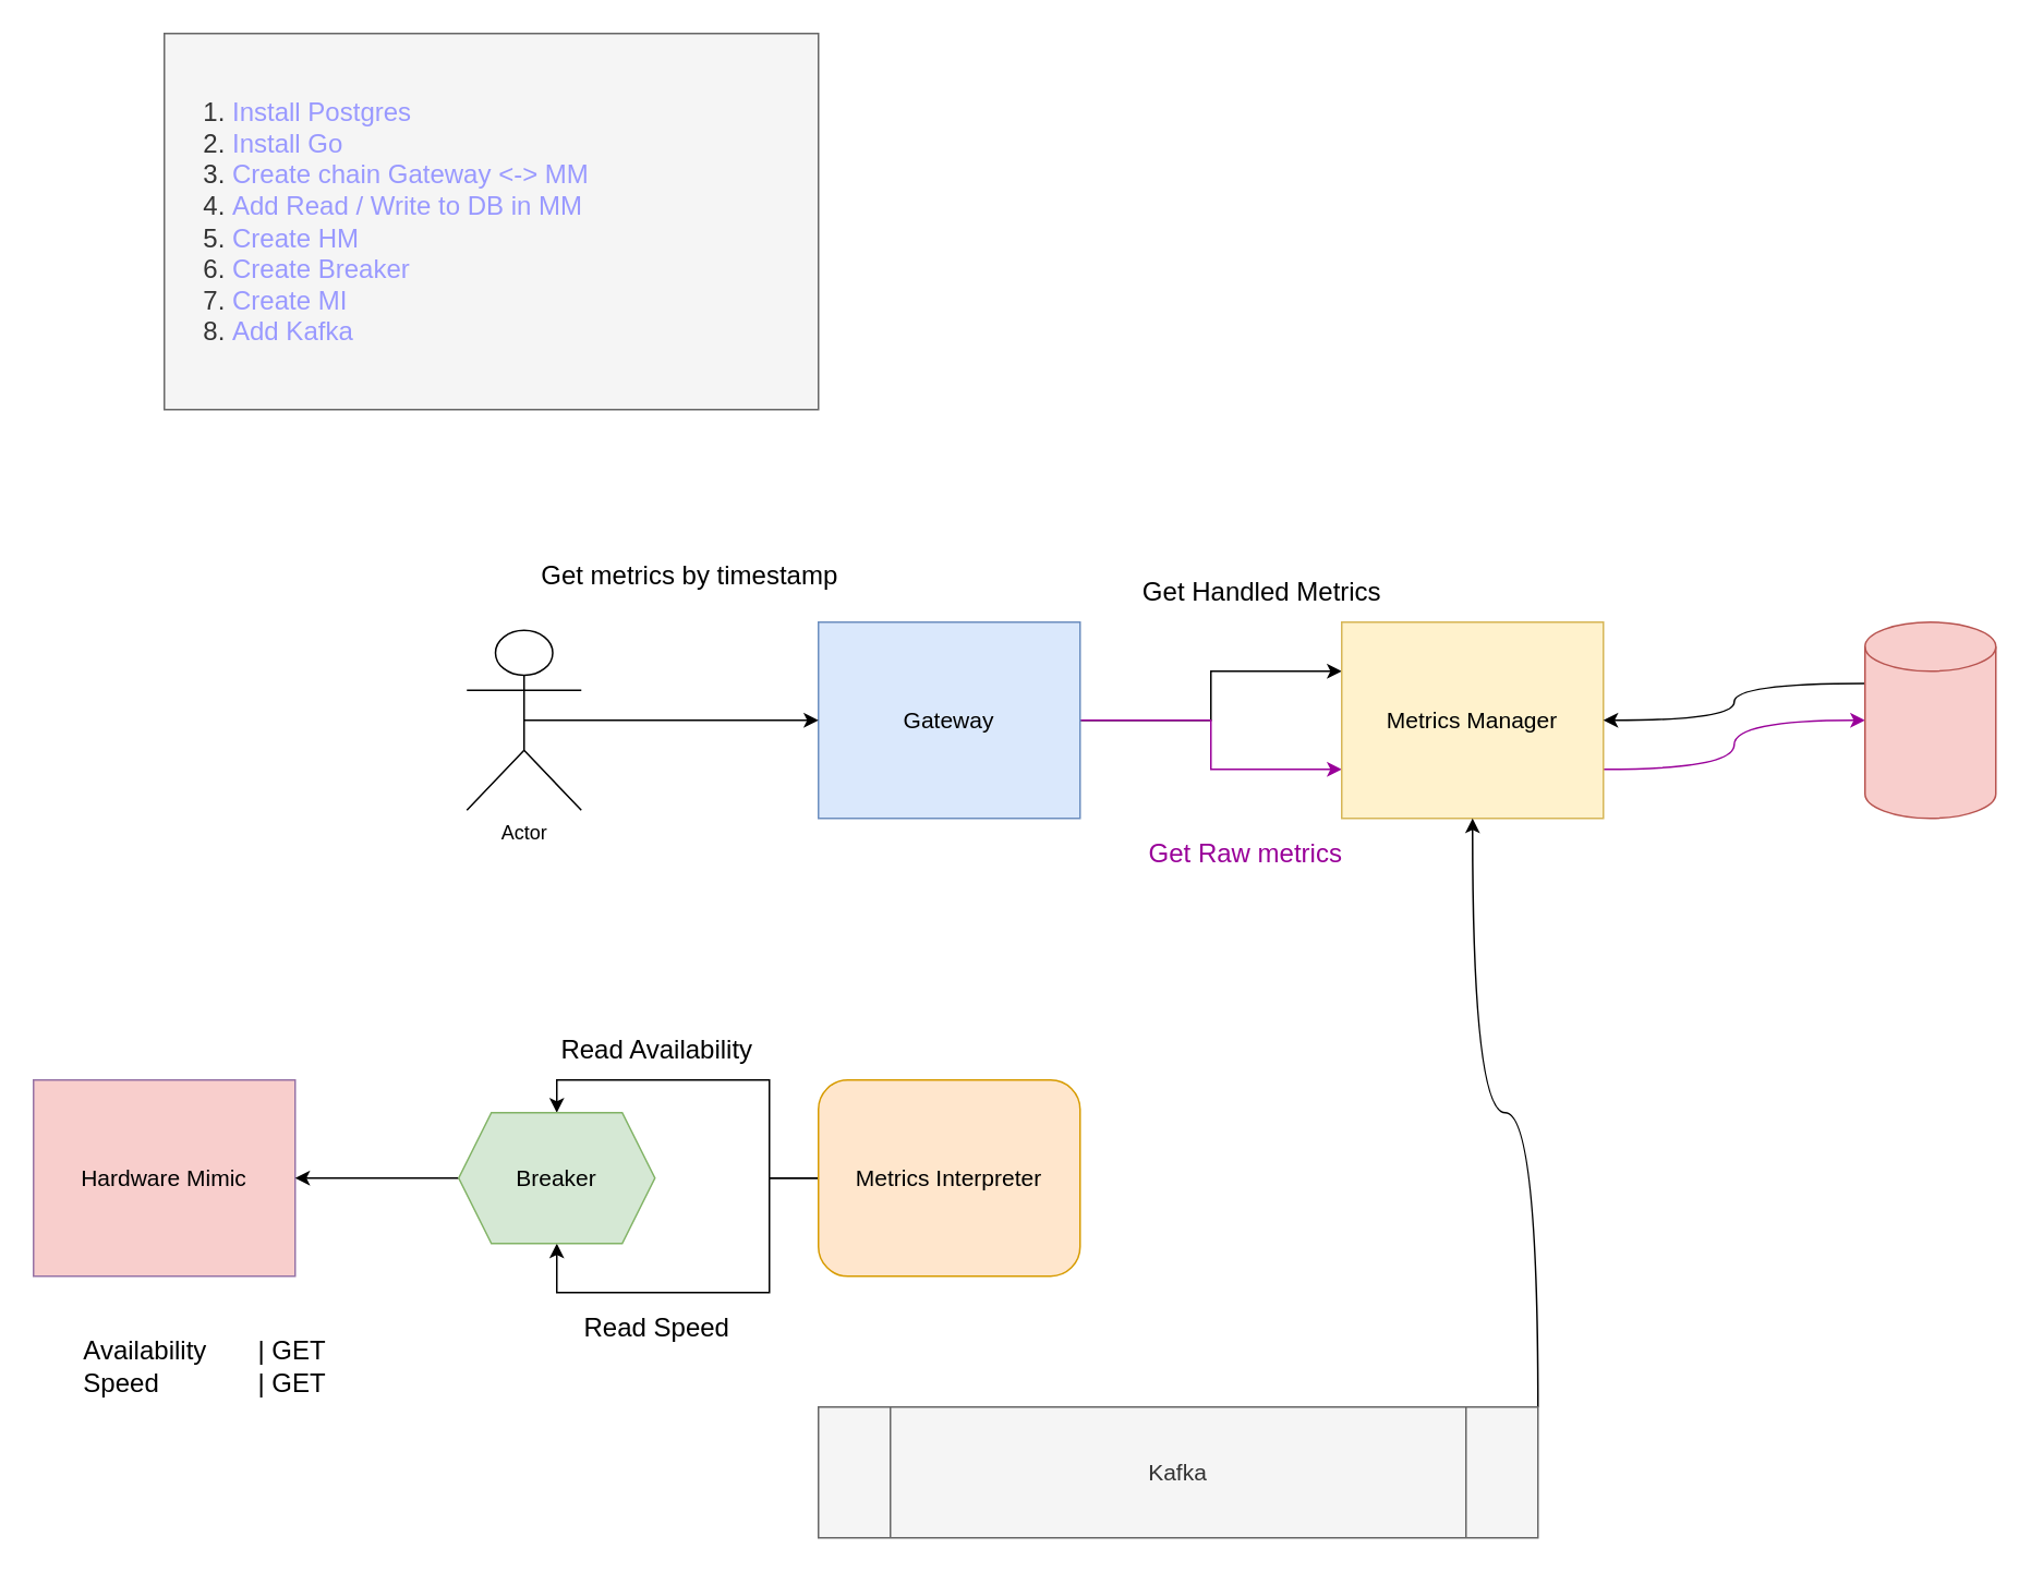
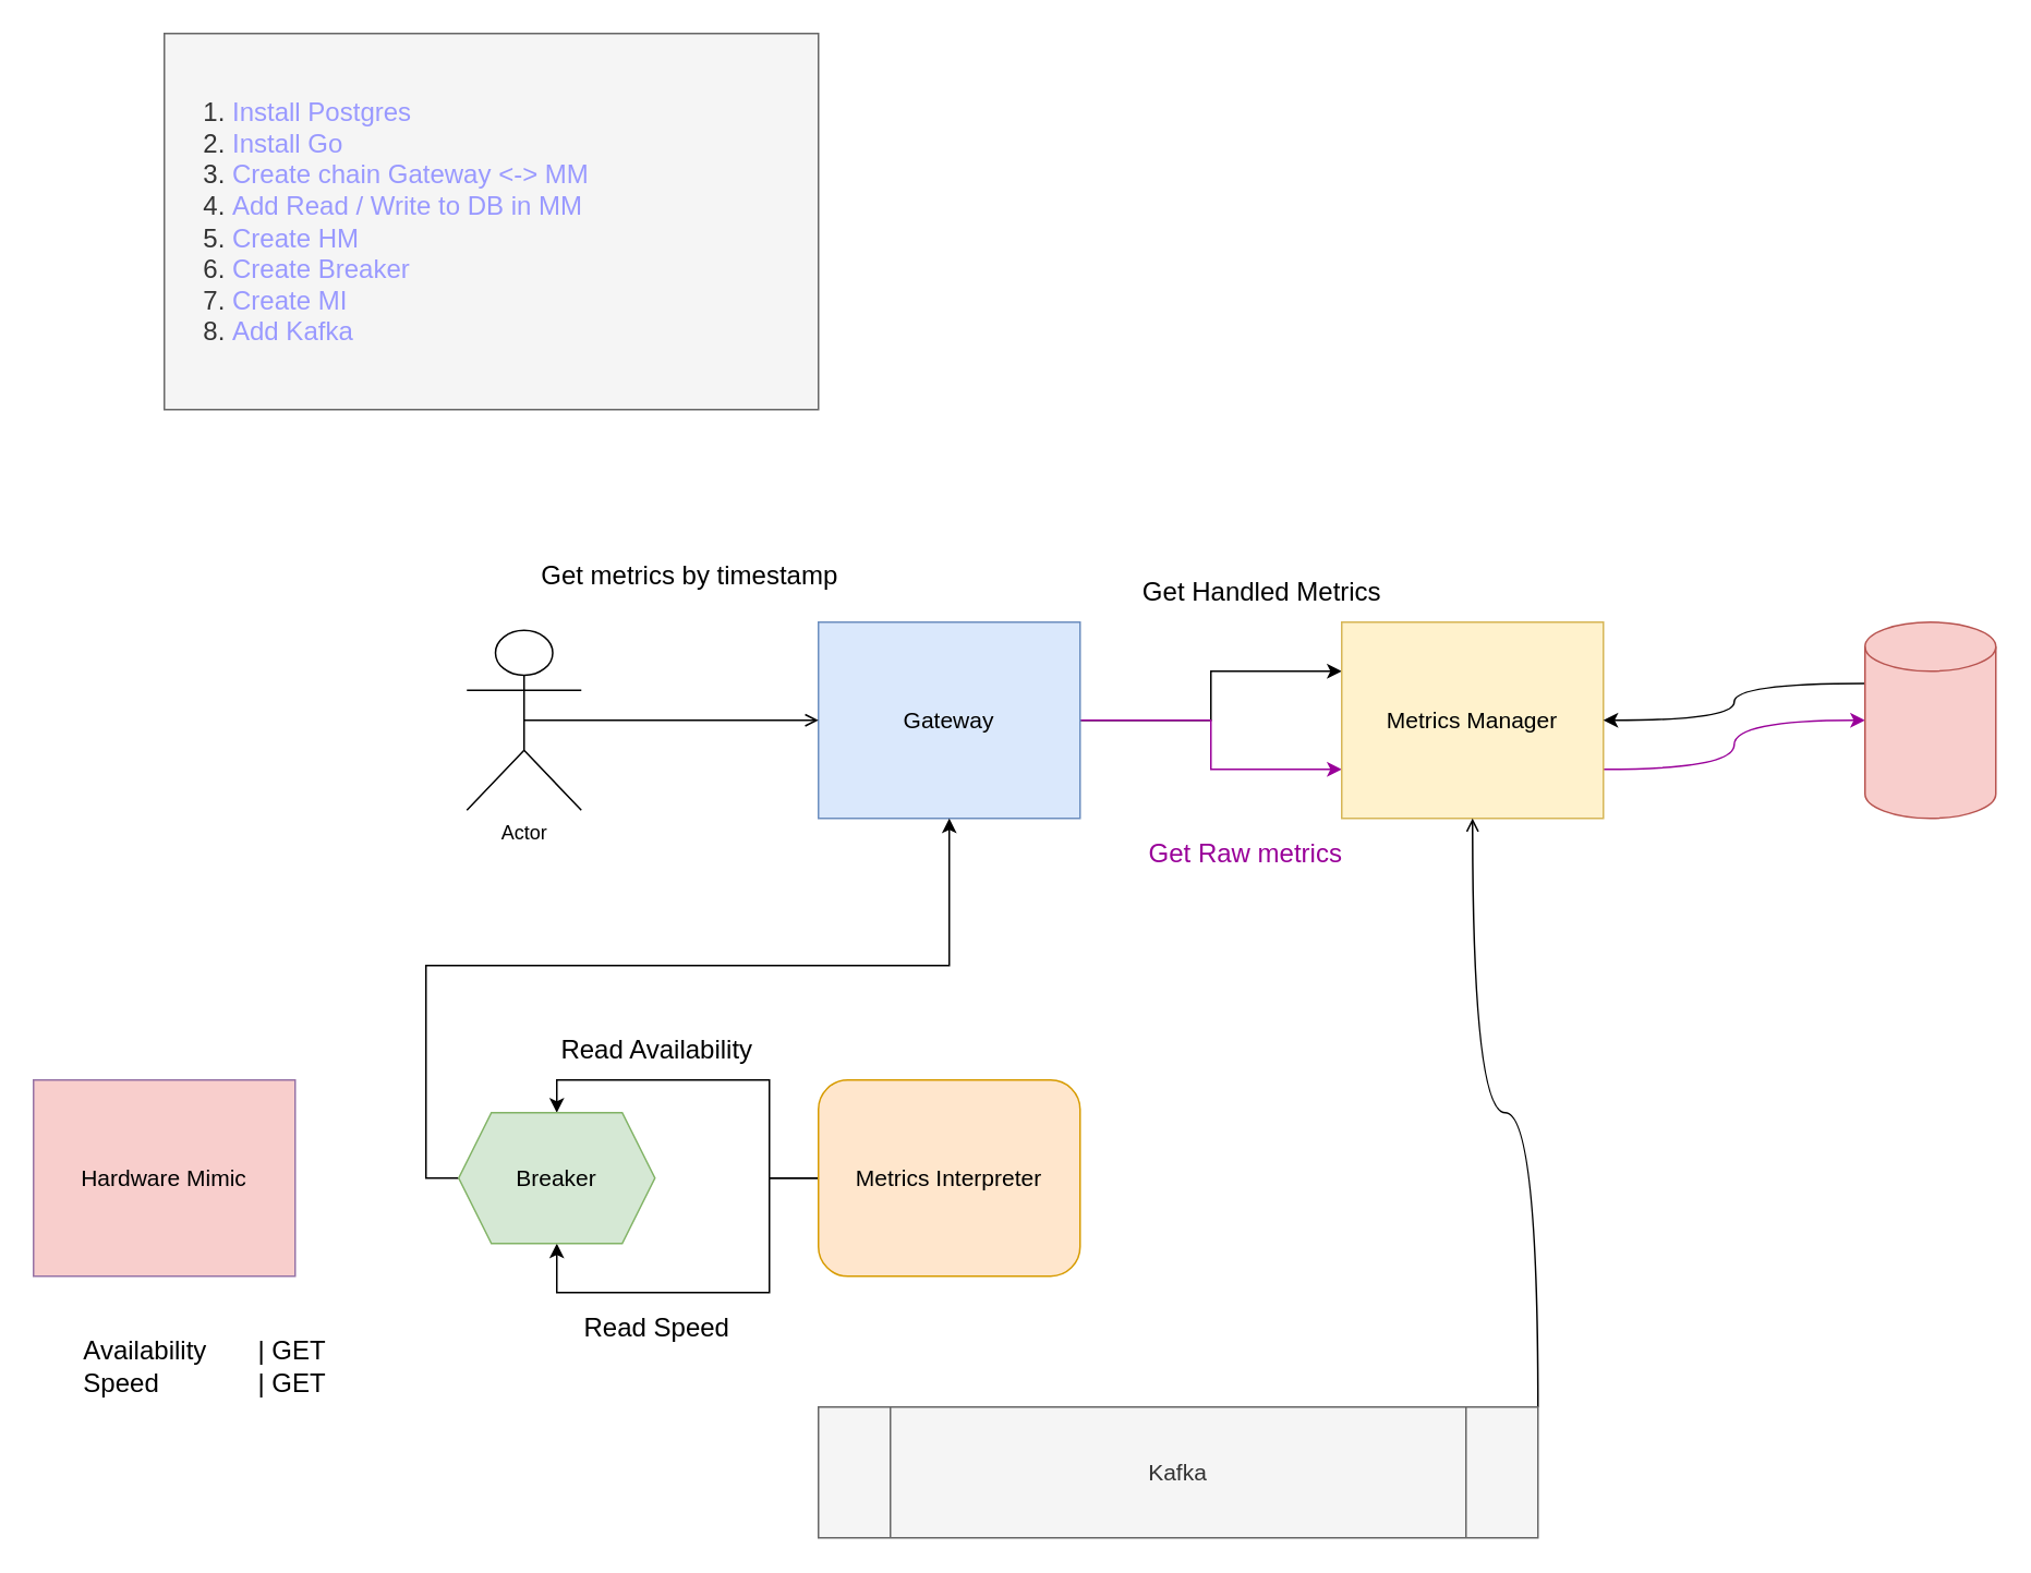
- <mxCell id="10" style="edgeStyle=orthogonalEdgeStyle;rounded=0;orthogonalLoop=1;jettySize=auto;html=1;exitX=0.5;exitY=0.5;exitDx=0;exitDy=0;exitPerimeter=0;curved=1;" parent="1" source="12" target="6" edge="1"><mxGeometry relative="1" as="geometry" /></mxCell>
+ <mxCell id="10" style="edgeStyle=orthogonalEdgeStyle;rounded=0;orthogonalLoop=1;jettySize=auto;html=1;exitX=0.5;exitY=0.5;exitDx=0;exitDy=0;exitPerimeter=0;curved=1;endArrow=open;" parent="1" source="12" target="6" edge="1"><mxGeometry relative="1" as="geometry" /></mxCell>
- <mxCell id="18" style="edgeStyle=orthogonalEdgeStyle;rounded=0;orthogonalLoop=1;jettySize=auto;html=1;exitX=1;exitY=0;exitDx=0;exitDy=0;curved=1;" parent="1" source="20" target="9" edge="1"><mxGeometry relative="1" as="geometry" /></mxCell>
+ <mxCell id="18" style="edgeStyle=orthogonalEdgeStyle;rounded=0;orthogonalLoop=1;jettySize=auto;html=1;exitX=1;exitY=0;exitDx=0;exitDy=0;curved=1;endArrow=open;" parent="1" source="20" target="9" edge="1"><mxGeometry relative="1" as="geometry" /></mxCell>
- <mxCell id="24" style="edgeStyle=orthogonalEdgeStyle;rounded=0;orthogonalLoop=1;jettySize=auto;html=1;exitX=0;exitY=0.5;exitDx=0;exitDy=0;" parent="1" source="25" target="23" edge="1"><mxGeometry relative="1" as="geometry" /></mxCell>
+ <mxCell id="24" style="edgeStyle=orthogonalEdgeStyle;rounded=0;orthogonalLoop=1;jettySize=auto;html=1;exitX=0;exitY=0.5;exitDx=0;exitDy=0;" parent="1" source="25" target="6" edge="1"><mxGeometry relative="1" as="geometry" /></mxCell>
